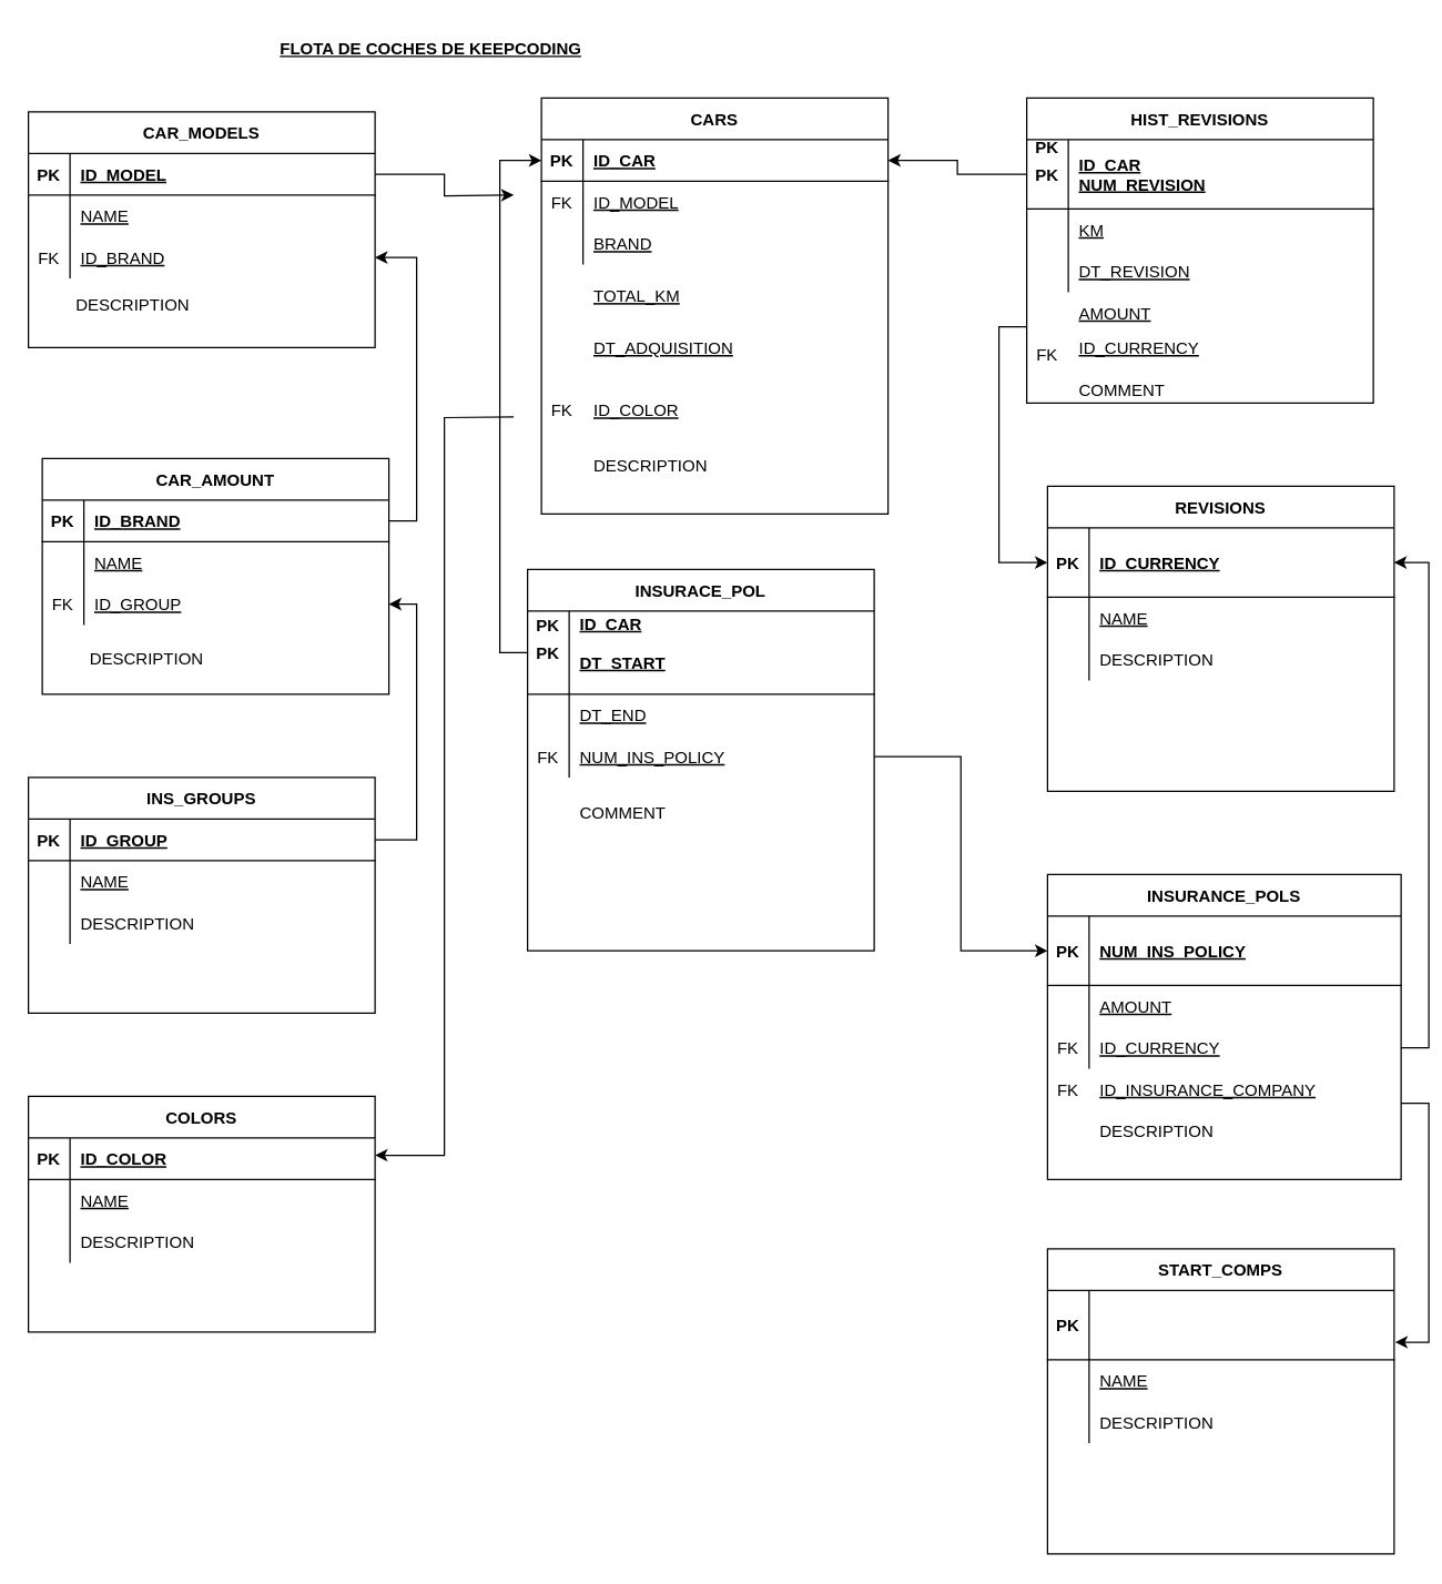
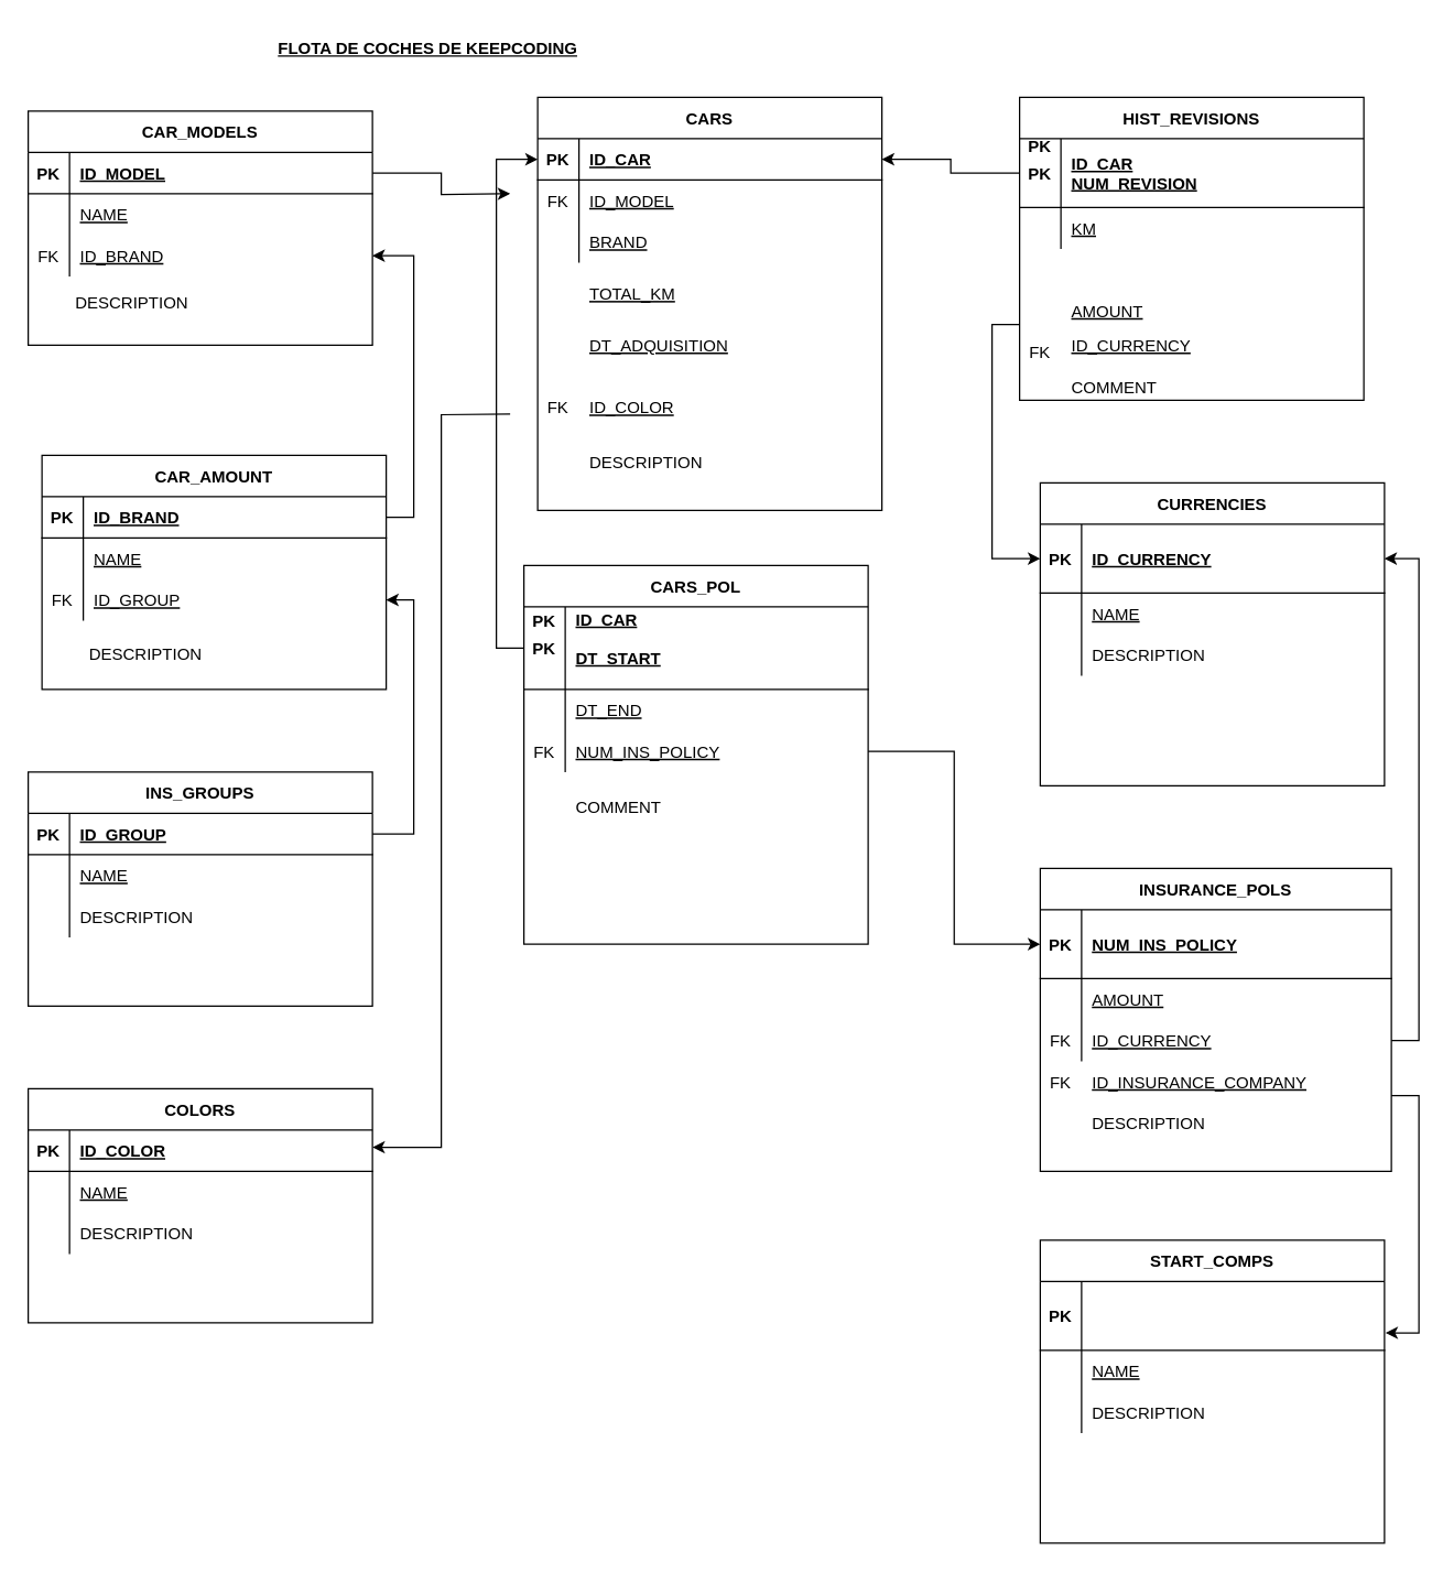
- <mxCell id="66" value="DT_REVISION" style="shape=partialRectangle;overflow=hidden;connectable=0;fillColor=none;top=0;left=0;bottom=0;right=0;align=left;spacingLeft=6;fontStyle=4" vertex="1" parent="64"><mxGeometry x="30" width="220" height="30" as="geometry"><mxRectangle width="220" height="30" as="alternateBounds" /></mxGeometry></mxCell>
- <mxCell id="90" value="REVISIONS" style="shape=table;startSize=30;container=1;collapsible=1;childLayout=tableLayout;fixedRows=1;rowLines=0;fontStyle=1;align=center;resizeLast=1;" vertex="1" parent="1"><mxGeometry x="755" y="350" width="250" height="220" as="geometry" /></mxCell>
+ <mxCell id="90" value="CURRENCIES" style="shape=table;startSize=30;container=1;collapsible=1;childLayout=tableLayout;fixedRows=1;rowLines=0;fontStyle=1;align=center;resizeLast=1;" vertex="1" parent="1"><mxGeometry x="755" y="350" width="250" height="220" as="geometry" /></mxCell>
- <mxCell id="67" value="INSURACE_POL" style="shape=table;startSize=30;container=1;collapsible=1;childLayout=tableLayout;fixedRows=1;rowLines=0;fontStyle=1;align=center;resizeLast=1;" vertex="1" parent="1"><mxGeometry x="380" y="410" width="250" height="275" as="geometry" /></mxCell>
+ <mxCell id="67" value="CARS_POL" style="shape=table;startSize=30;container=1;collapsible=1;childLayout=tableLayout;fixedRows=1;rowLines=0;fontStyle=1;align=center;resizeLast=1;" vertex="1" parent="1"><mxGeometry x="380" y="410" width="250" height="275" as="geometry" /></mxCell>
